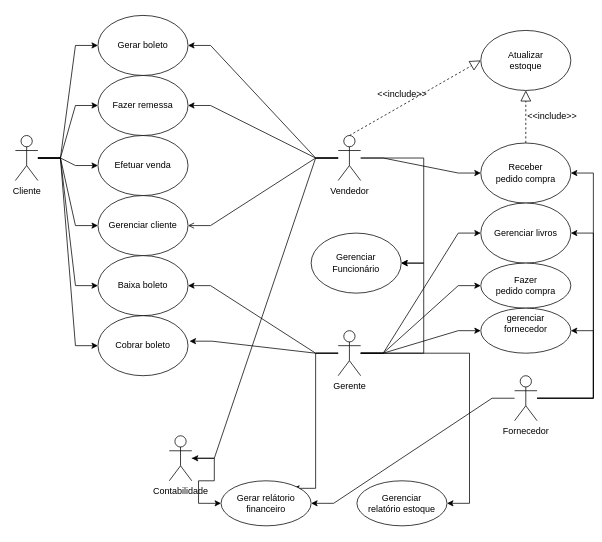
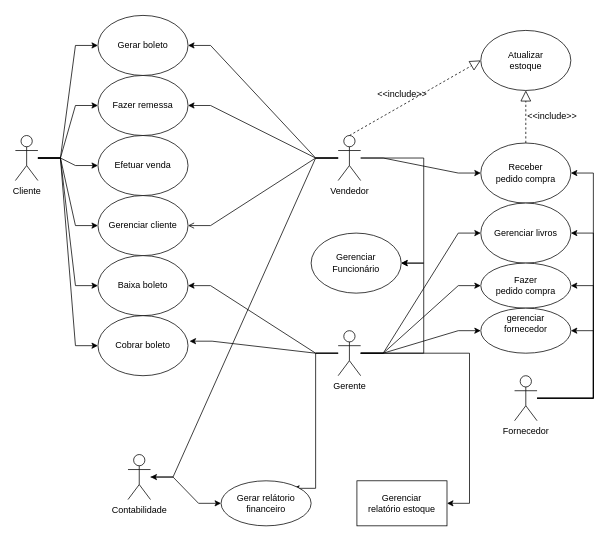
- <mxCell id="34" style="edgeStyle=entityRelationEdgeStyle;rounded=0;orthogonalLoop=1;jettySize=auto;html=1;" parent="1" source="36" target="48" edge="1"><mxGeometry relative="1" as="geometry" /></mxCell>
+ <mxCell id="34" style="edgeStyle=entityRelationEdgeStyle;rounded=0;orthogonalLoop=1;jettySize=auto;html=1;" parent="1" source="36" target="42" edge="1"><mxGeometry relative="1" as="geometry" /></mxCell>
- <mxCell id="46" value="Contabilidade" style="shape=umlActor;verticalLabelPosition=bottom;verticalAlign=top;html=1;outlineConnect=0;" parent="1" vertex="1"><mxGeometry x="225" y="580" width="30" height="60" as="geometry" /></mxCell>
+ <mxCell id="46" value="Contabilidade" style="shape=umlActor;verticalLabelPosition=bottom;verticalAlign=top;html=1;outlineConnect=0;" parent="1" vertex="1"><mxGeometry x="170" y="605" width="30" height="60" as="geometry" /></mxCell>
- <mxCell id="47" value="Gerenciar&lt;br&gt;relatório estoque" style="ellipse;whiteSpace=wrap;html=1;" parent="1" vertex="1"><mxGeometry x="475" y="640" width="120" height="60" as="geometry" /></mxCell>
+ <mxCell id="47" value="Gerenciar&lt;br&gt;relatório estoque" style="whiteSpace=wrap;html=1;rounded=0;" parent="1" vertex="1"><mxGeometry x="475" y="640" width="120" height="60" as="geometry" /></mxCell>
